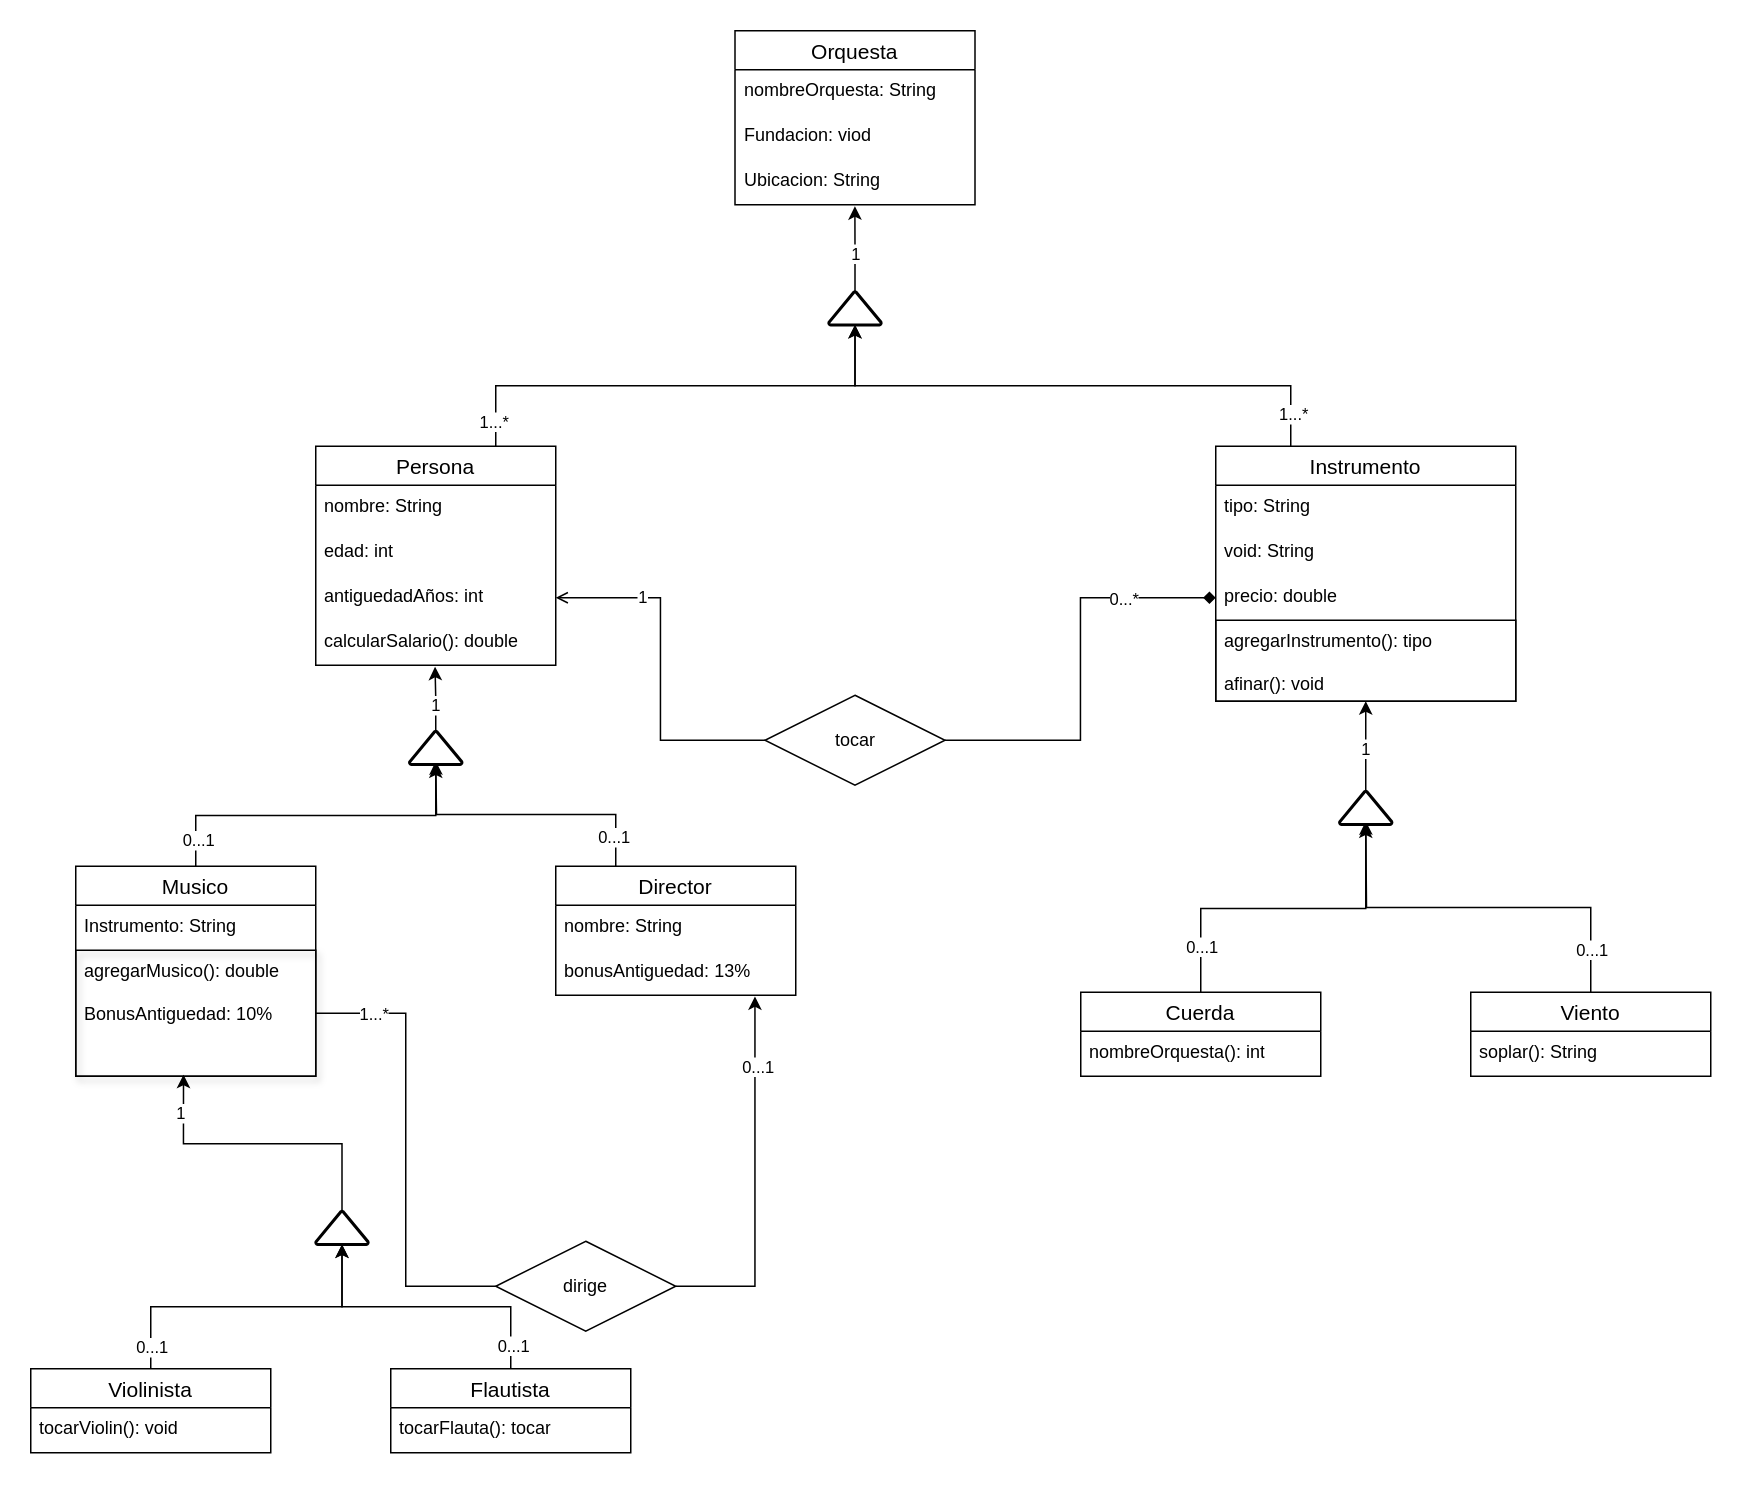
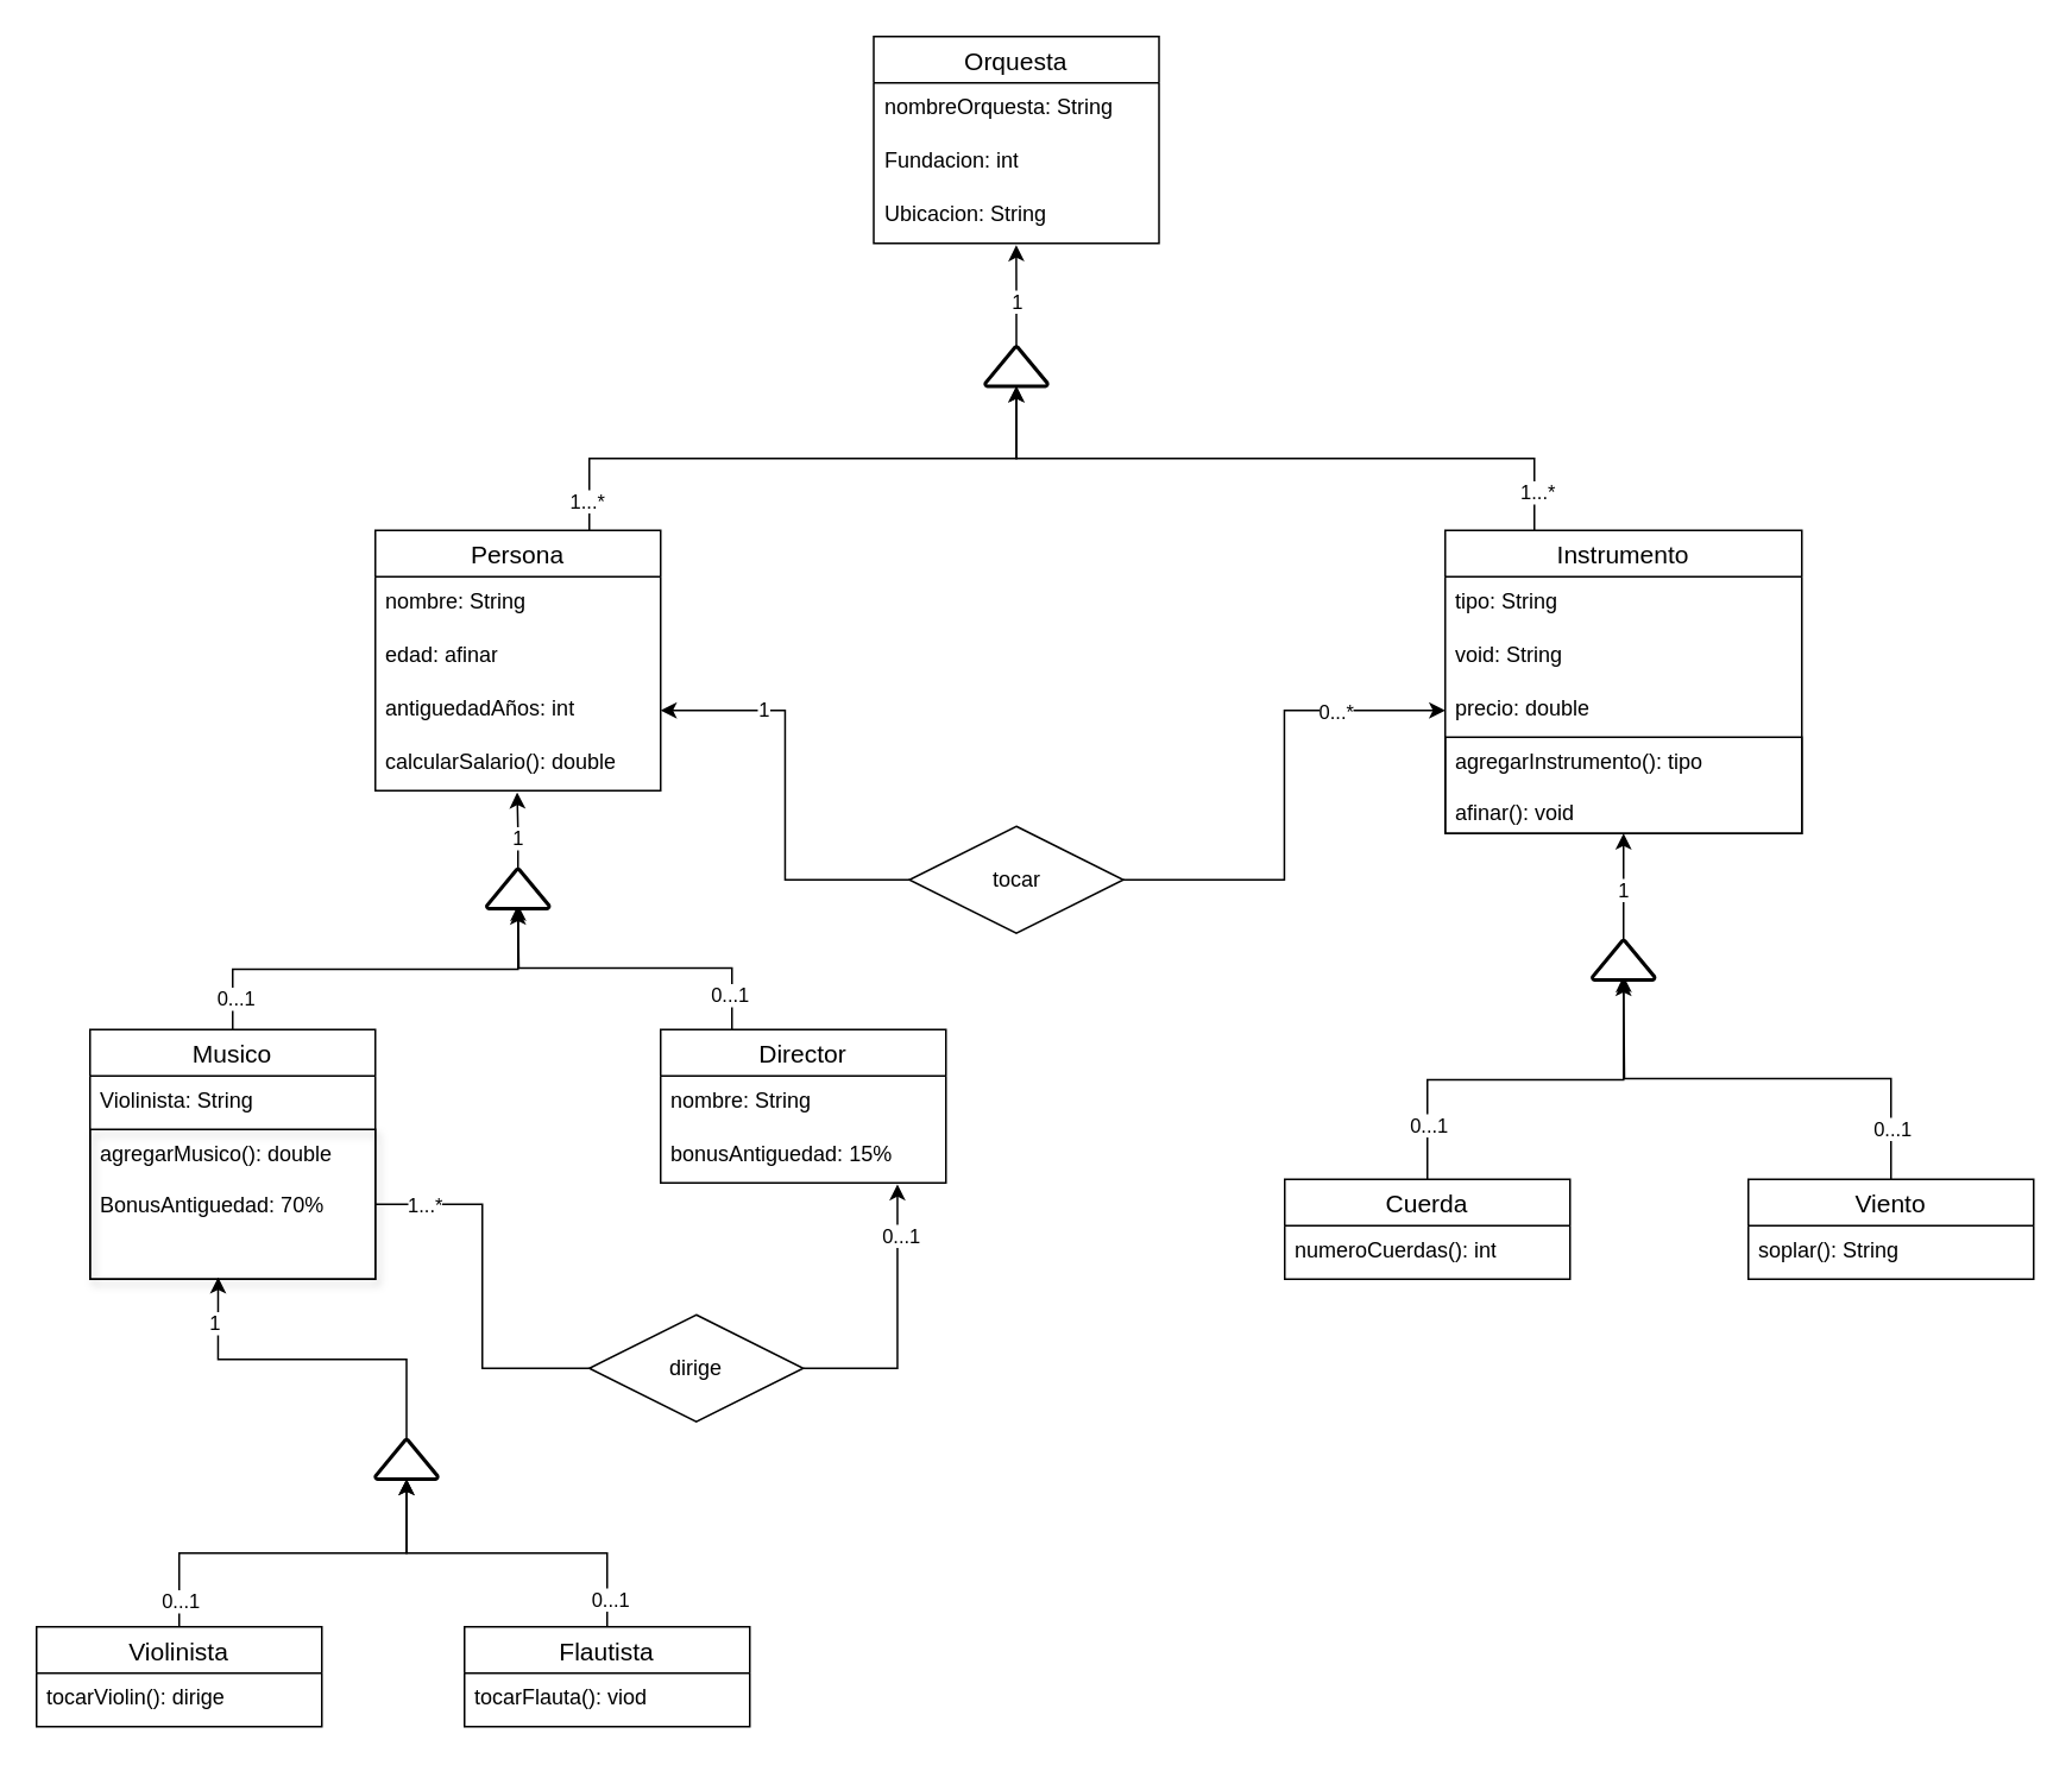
- <mxCell id="4" value="Fundacion: viod" style="text;strokeColor=none;fillColor=none;spacingLeft=4;spacingRight=4;overflow=hidden;rotatable=0;points=[[0,0.5],[1,0.5]];portConstraint=eastwest;fontSize=12;whiteSpace=wrap;html=1;" parent="2" vertex="1"><mxGeometry y="56" width="160" height="30" as="geometry" /></mxCell>
+ <mxCell id="4" value="Fundacion: int" style="text;strokeColor=none;fillColor=none;spacingLeft=4;spacingRight=4;overflow=hidden;rotatable=0;points=[[0,0.5],[1,0.5]];portConstraint=eastwest;fontSize=12;whiteSpace=wrap;html=1;" parent="2" vertex="1"><mxGeometry y="56" width="160" height="30" as="geometry" /></mxCell>
- <mxCell id="54" value="edad: int" style="text;strokeColor=none;fillColor=none;spacingLeft=4;spacingRight=4;overflow=hidden;rotatable=0;points=[[0,0.5],[1,0.5]];portConstraint=eastwest;fontSize=12;whiteSpace=wrap;html=1;" vertex="1" parent="52"><mxGeometry y="56" width="160" height="30" as="geometry" /></mxCell>
+ <mxCell id="54" value="edad: afinar" style="text;strokeColor=none;fillColor=none;spacingLeft=4;spacingRight=4;overflow=hidden;rotatable=0;points=[[0,0.5],[1,0.5]];portConstraint=eastwest;fontSize=12;whiteSpace=wrap;html=1;" vertex="1" parent="52"><mxGeometry y="56" width="160" height="30" as="geometry" /></mxCell>
- <mxCell id="21" style="edgeStyle=orthogonalEdgeStyle;rounded=0;orthogonalLoop=1;jettySize=auto;html=1;exitX=0;exitY=0.5;exitDx=0;exitDy=0;entryX=1;entryY=0.5;entryDx=0;entryDy=0;endArrow=open;" edge="1" parent="1" source="23" target="55"><mxGeometry relative="1" as="geometry" /></mxCell>
+ <mxCell id="21" style="edgeStyle=orthogonalEdgeStyle;rounded=0;orthogonalLoop=1;jettySize=auto;html=1;exitX=0;exitY=0.5;exitDx=0;exitDy=0;entryX=1;entryY=0.5;entryDx=0;entryDy=0;" edge="1" parent="1" source="23" target="55"><mxGeometry relative="1" as="geometry" /></mxCell>
- <mxCell id="19" style="edgeStyle=orthogonalEdgeStyle;rounded=0;orthogonalLoop=1;jettySize=auto;html=1;exitX=1;exitY=0.5;exitDx=0;exitDy=0;entryX=0;entryY=0.5;entryDx=0;entryDy=0;endArrow=diamond;" edge="1" parent="1" source="23" target="12"><mxGeometry relative="1" as="geometry" /></mxCell>
+ <mxCell id="19" style="edgeStyle=orthogonalEdgeStyle;rounded=0;orthogonalLoop=1;jettySize=auto;html=1;exitX=1;exitY=0.5;exitDx=0;exitDy=0;entryX=0;entryY=0.5;entryDx=0;entryDy=0;" edge="1" parent="1" source="23" target="12"><mxGeometry relative="1" as="geometry" /></mxCell>
- <mxCell id="7" value="Instrumento: String" style="text;strokeColor=none;fillColor=none;spacingLeft=4;spacingRight=4;overflow=hidden;rotatable=0;points=[[0,0.5],[1,0.5]];portConstraint=eastwest;fontSize=12;whiteSpace=wrap;html=1;" parent="6" vertex="1"><mxGeometry y="26" width="160" height="30" as="geometry" /></mxCell>
+ <mxCell id="7" value="Violinista: String" style="text;strokeColor=none;fillColor=none;spacingLeft=4;spacingRight=4;overflow=hidden;rotatable=0;points=[[0,0.5],[1,0.5]];portConstraint=eastwest;fontSize=12;whiteSpace=wrap;html=1;" parent="6" vertex="1"><mxGeometry y="26" width="160" height="30" as="geometry" /></mxCell>
- <mxCell id="18" value="bonusAntiguedad: 13%" style="text;strokeColor=none;fillColor=none;spacingLeft=4;spacingRight=4;overflow=hidden;rotatable=0;points=[[0,0.5],[1,0.5]];portConstraint=eastwest;fontSize=12;whiteSpace=wrap;html=1;" parent="16" vertex="1"><mxGeometry y="56" width="160" height="30" as="geometry" /></mxCell>
+ <mxCell id="18" value="bonusAntiguedad: 15%" style="text;strokeColor=none;fillColor=none;spacingLeft=4;spacingRight=4;overflow=hidden;rotatable=0;points=[[0,0.5],[1,0.5]];portConstraint=eastwest;fontSize=12;whiteSpace=wrap;html=1;" parent="16" vertex="1"><mxGeometry y="56" width="160" height="30" as="geometry" /></mxCell>
- <mxCell id="8" value="&lt;div&gt;agregarMusico(): double&lt;/div&gt;&lt;div&gt;&lt;br&gt;&lt;/div&gt;&lt;div&gt;BonusAntiguedad: 10%&lt;/div&gt;" style="text;strokeColor=#000000;fillColor=none;spacingLeft=4;spacingRight=4;overflow=hidden;rotatable=0;points=[[0,0.5],[1,0.5]];portConstraint=eastwest;fontSize=12;whiteSpace=wrap;html=1;shadow=1;" parent="6" vertex="1"><mxGeometry y="56" width="160" height="84" as="geometry" /></mxCell>
+ <mxCell id="8" value="&lt;div&gt;agregarMusico(): double&lt;/div&gt;&lt;div&gt;&lt;br&gt;&lt;/div&gt;&lt;div&gt;BonusAntiguedad: 70%&lt;/div&gt;" style="text;strokeColor=#000000;fillColor=none;spacingLeft=4;spacingRight=4;overflow=hidden;rotatable=0;points=[[0,0.5],[1,0.5]];portConstraint=eastwest;fontSize=12;whiteSpace=wrap;html=1;shadow=1;" parent="6" vertex="1"><mxGeometry y="56" width="160" height="84" as="geometry" /></mxCell>
- <mxCell id="42" value="nombreOrquesta(): int" style="text;strokeColor=none;fillColor=none;spacingLeft=4;spacingRight=4;overflow=hidden;rotatable=0;points=[[0,0.5],[1,0.5]];portConstraint=eastwest;fontSize=12;whiteSpace=wrap;html=1;" parent="41" vertex="1"><mxGeometry y="26" width="160" height="30" as="geometry" /></mxCell>
+ <mxCell id="42" value="numeroCuerdas(): int" style="text;strokeColor=none;fillColor=none;spacingLeft=4;spacingRight=4;overflow=hidden;rotatable=0;points=[[0,0.5],[1,0.5]];portConstraint=eastwest;fontSize=12;whiteSpace=wrap;html=1;" parent="41" vertex="1"><mxGeometry y="26" width="160" height="30" as="geometry" /></mxCell>
- <mxCell id="26" value="dirige" style="shape=rhombus;perimeter=rhombusPerimeter;whiteSpace=wrap;html=1;align=center;" parent="1" vertex="1"><mxGeometry x="330" y="827" width="120" height="60" as="geometry" /></mxCell>
+ <mxCell id="26" value="dirige" style="shape=rhombus;perimeter=rhombusPerimeter;whiteSpace=wrap;html=1;align=center;" parent="1" vertex="1"><mxGeometry x="330" y="737" width="120" height="60" as="geometry" /></mxCell>
- <mxCell id="31" value="tocarViolin(): void" style="text;strokeColor=none;fillColor=none;spacingLeft=4;spacingRight=4;overflow=hidden;rotatable=0;points=[[0,0.5],[1,0.5]];portConstraint=eastwest;fontSize=12;whiteSpace=wrap;html=1;" parent="30" vertex="1"><mxGeometry y="26" width="160" height="30" as="geometry" /></mxCell>
+ <mxCell id="31" value="tocarViolin(): dirige" style="text;strokeColor=none;fillColor=none;spacingLeft=4;spacingRight=4;overflow=hidden;rotatable=0;points=[[0,0.5],[1,0.5]];portConstraint=eastwest;fontSize=12;whiteSpace=wrap;html=1;" parent="30" vertex="1"><mxGeometry y="26" width="160" height="30" as="geometry" /></mxCell>
- <mxCell id="33" value="tocarFlauta(): tocar" style="text;strokeColor=none;fillColor=none;spacingLeft=4;spacingRight=4;overflow=hidden;rotatable=0;points=[[0,0.5],[1,0.5]];portConstraint=eastwest;fontSize=12;whiteSpace=wrap;html=1;" parent="32" vertex="1"><mxGeometry y="26" width="160" height="30" as="geometry" /></mxCell>
+ <mxCell id="33" value="tocarFlauta(): viod" style="text;strokeColor=none;fillColor=none;spacingLeft=4;spacingRight=4;overflow=hidden;rotatable=0;points=[[0,0.5],[1,0.5]];portConstraint=eastwest;fontSize=12;whiteSpace=wrap;html=1;" parent="32" vertex="1"><mxGeometry y="26" width="160" height="30" as="geometry" /></mxCell>
